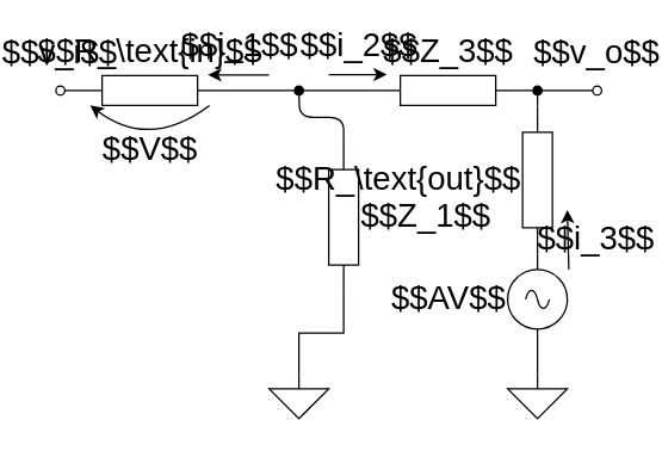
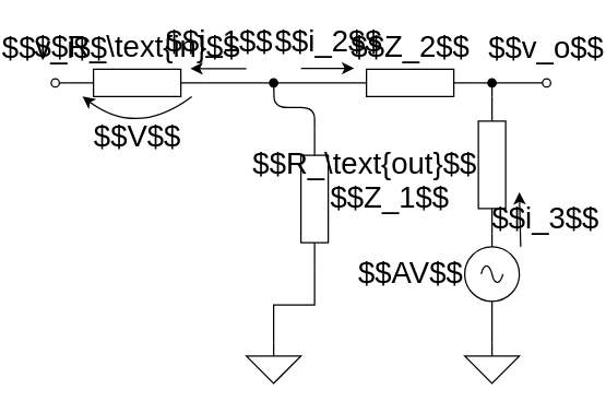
- <mxCell id="10" value="$$Z_3$$" style="pointerEvents=1;verticalLabelPosition=top;shadow=0;dashed=0;align=center;html=1;verticalAlign=middle;shape=mxgraph.electrical.resistors.resistor_1;fontSize=22;labelPosition=center;spacingTop=0;spacingBottom=13;" parent="1" vertex="1"><mxGeometry x="250" y="50" width="100" height="20" as="geometry" /></mxCell>
+ <mxCell id="10" value="$$Z_2$$" style="pointerEvents=1;verticalLabelPosition=top;shadow=0;dashed=0;align=center;html=1;verticalAlign=middle;shape=mxgraph.electrical.resistors.resistor_1;fontSize=22;labelPosition=center;spacingTop=0;spacingBottom=13;" parent="1" vertex="1"><mxGeometry x="250" y="50" width="100" height="20" as="geometry" /></mxCell>
